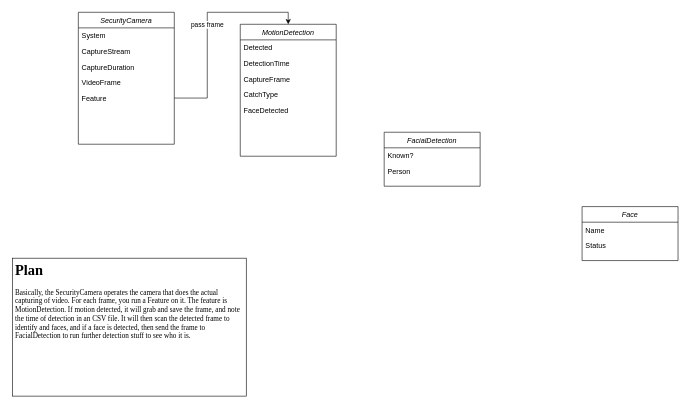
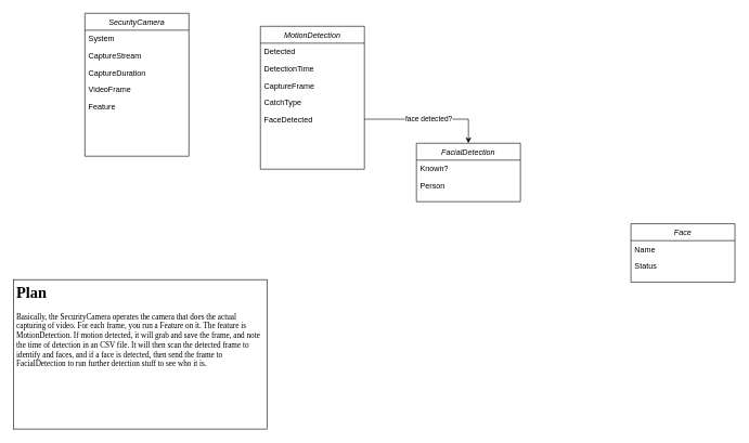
- <mxCell id="9" value="pass frame" style="edgeStyle=orthogonalEdgeStyle;rounded=0;orthogonalLoop=1;jettySize=auto;html=1;exitX=1;exitY=0.5;exitDx=0;exitDy=0;entryX=0.5;entryY=0;entryDx=0;entryDy=0;" edge="1" parent="1" source="7" target="10"><mxGeometry relative="1" as="geometry" /></mxCell>
+ <mxCell id="8" value="face detected?" style="edgeStyle=orthogonalEdgeStyle;rounded=0;orthogonalLoop=1;jettySize=auto;html=1;" edge="1" parent="1" source="15" target="17"><mxGeometry relative="1" as="geometry" /></mxCell>
